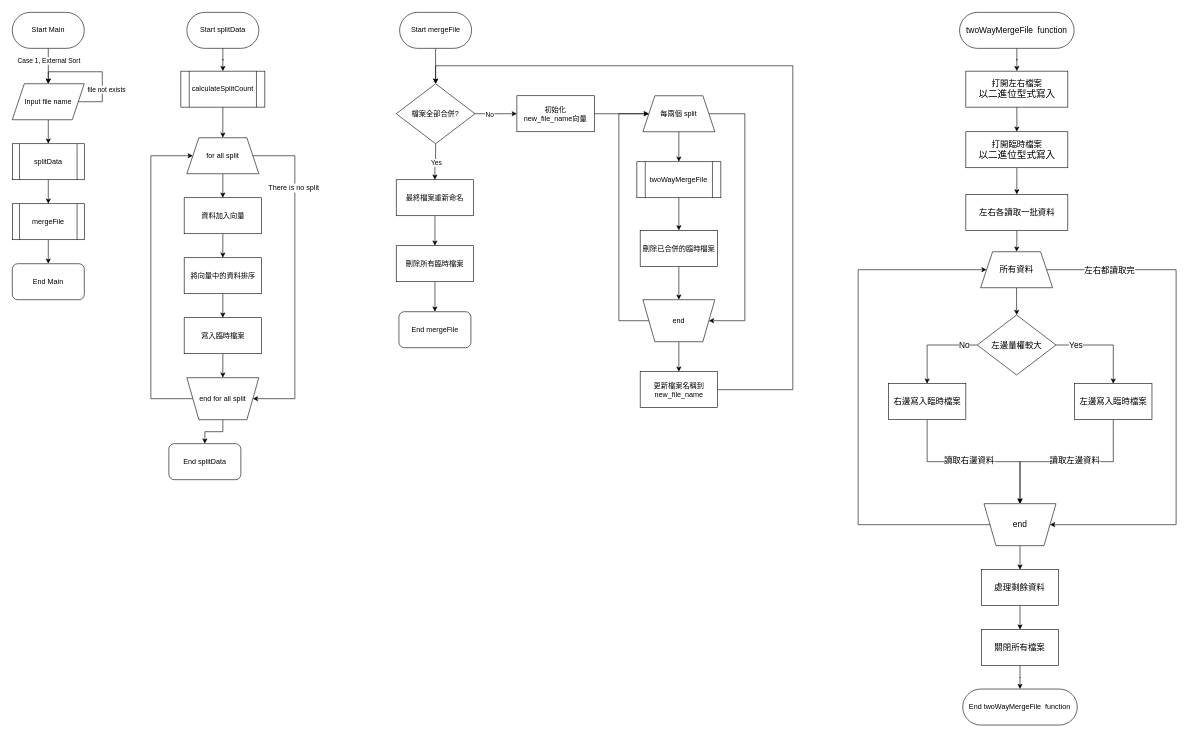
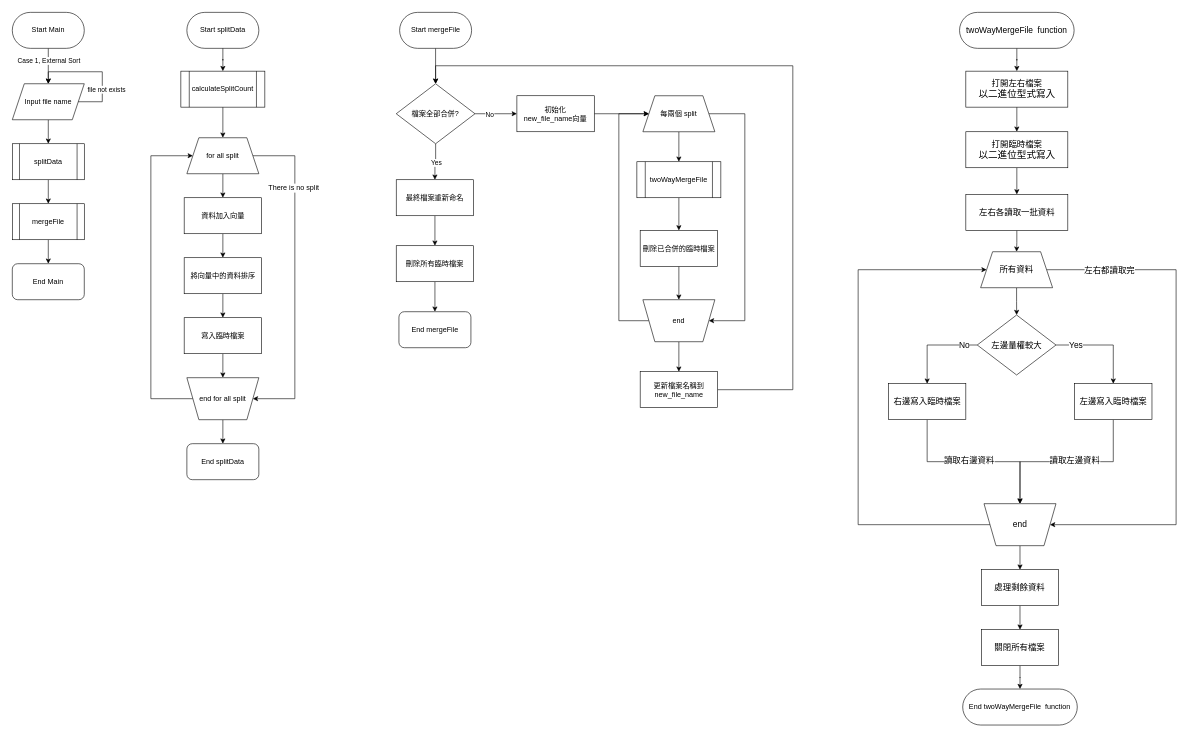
- <mxCell id="12" value="End splitData" style="rounded=1;whiteSpace=wrap;html=1;" parent="1" vertex="1"><mxGeometry x="281" y="739" width="120" height="60" as="geometry" /></mxCell>
+ <mxCell id="12" value="End splitData" style="rounded=1;whiteSpace=wrap;html=1;" parent="1" vertex="1"><mxGeometry x="311" y="739" width="120" height="60" as="geometry" /></mxCell>
